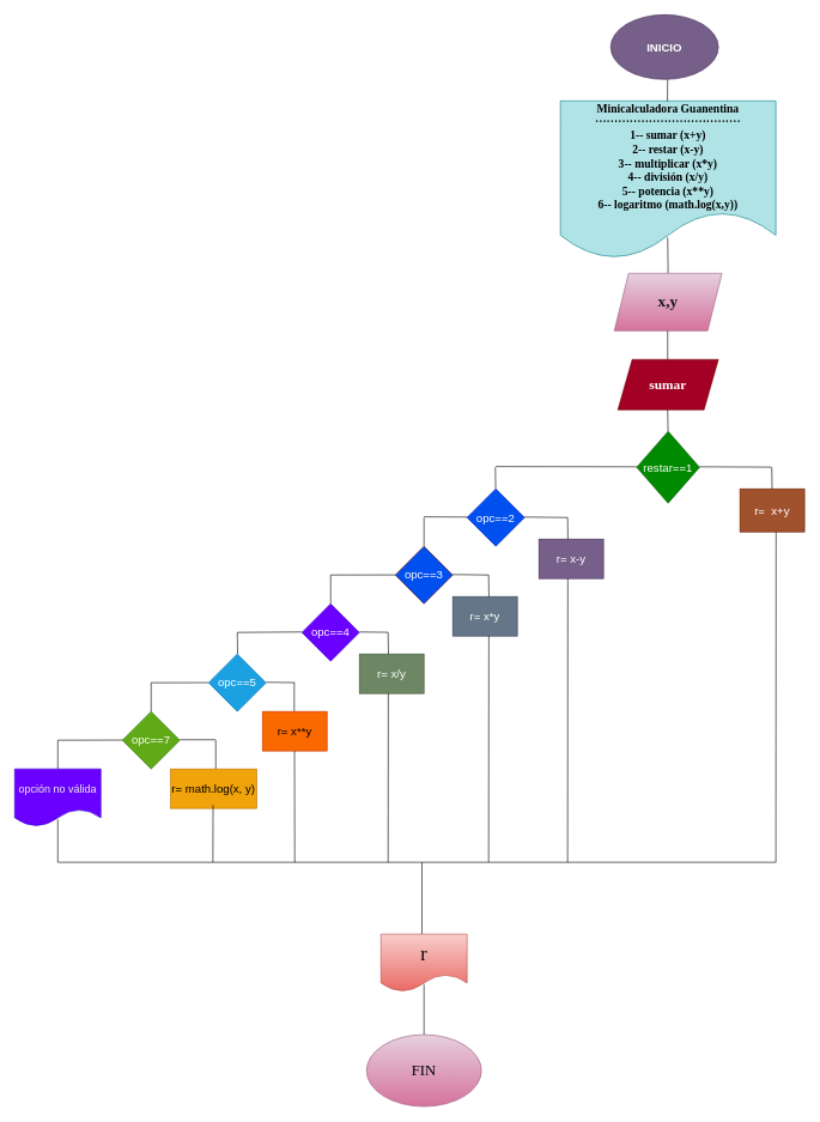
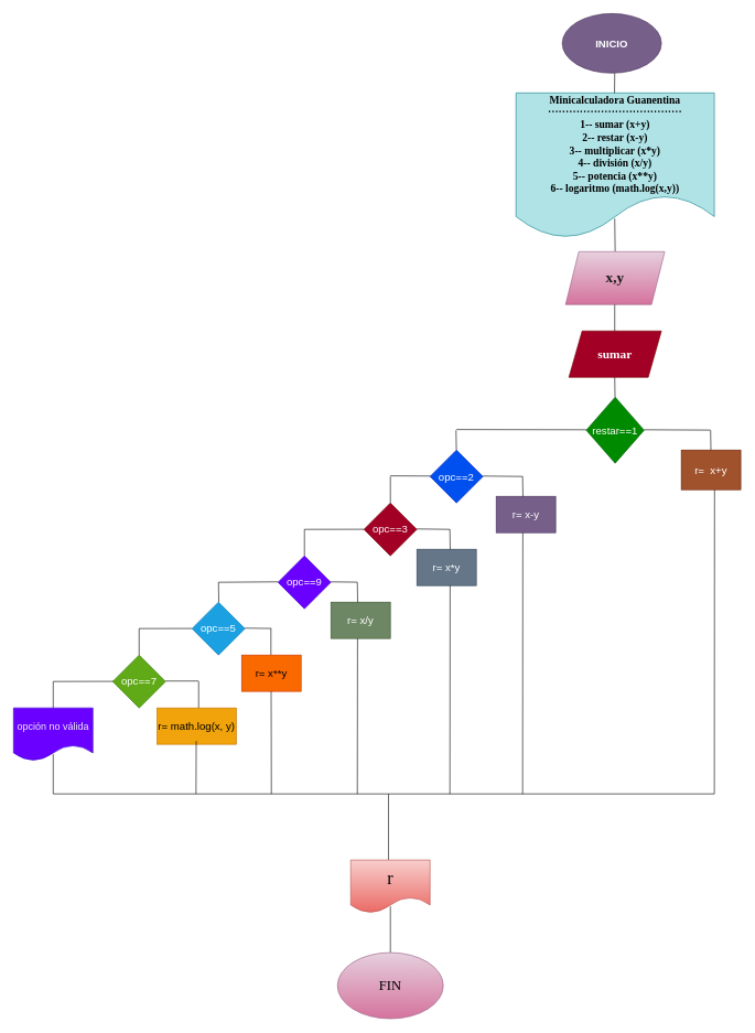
- <mxCell id="21" value="opc==3" style="rhombus;whiteSpace=wrap;html=1;fontSize=16;fillColor=#0050ef;fontColor=#ffffff;strokeColor=#6F0000;" parent="1" vertex="1"><mxGeometry x="550" y="760" width="80" height="80" as="geometry" /></mxCell>
+ <mxCell id="21" value="opc==3" style="rhombus;whiteSpace=wrap;html=1;fontSize=16;fillColor=#a20025;fontColor=#ffffff;strokeColor=#6F0000;" parent="1" vertex="1"><mxGeometry x="550" y="760" width="80" height="80" as="geometry" /></mxCell>
- <mxCell id="26" value="opc==4" style="rhombus;whiteSpace=wrap;html=1;fontSize=16;fillColor=#6a00ff;fontColor=#ffffff;strokeColor=#3700CC;" parent="1" vertex="1"><mxGeometry x="420" y="840" width="80" height="80" as="geometry" /></mxCell>
+ <mxCell id="26" value="opc==9" style="rhombus;whiteSpace=wrap;html=1;fontSize=16;fillColor=#6a00ff;fontColor=#ffffff;strokeColor=#3700CC;" parent="1" vertex="1"><mxGeometry x="420" y="840" width="80" height="80" as="geometry" /></mxCell>
